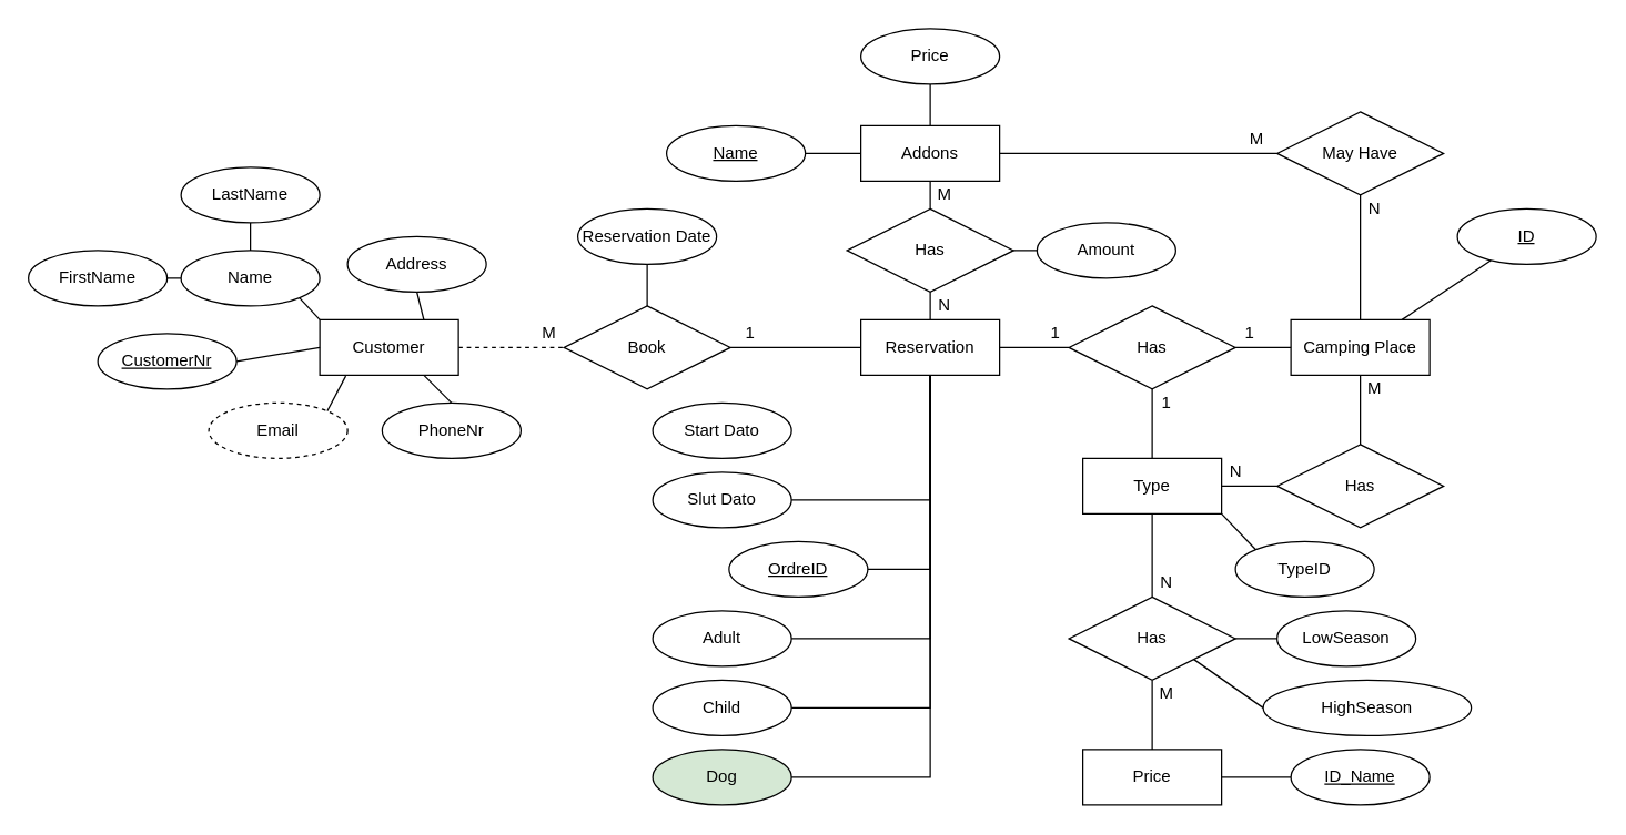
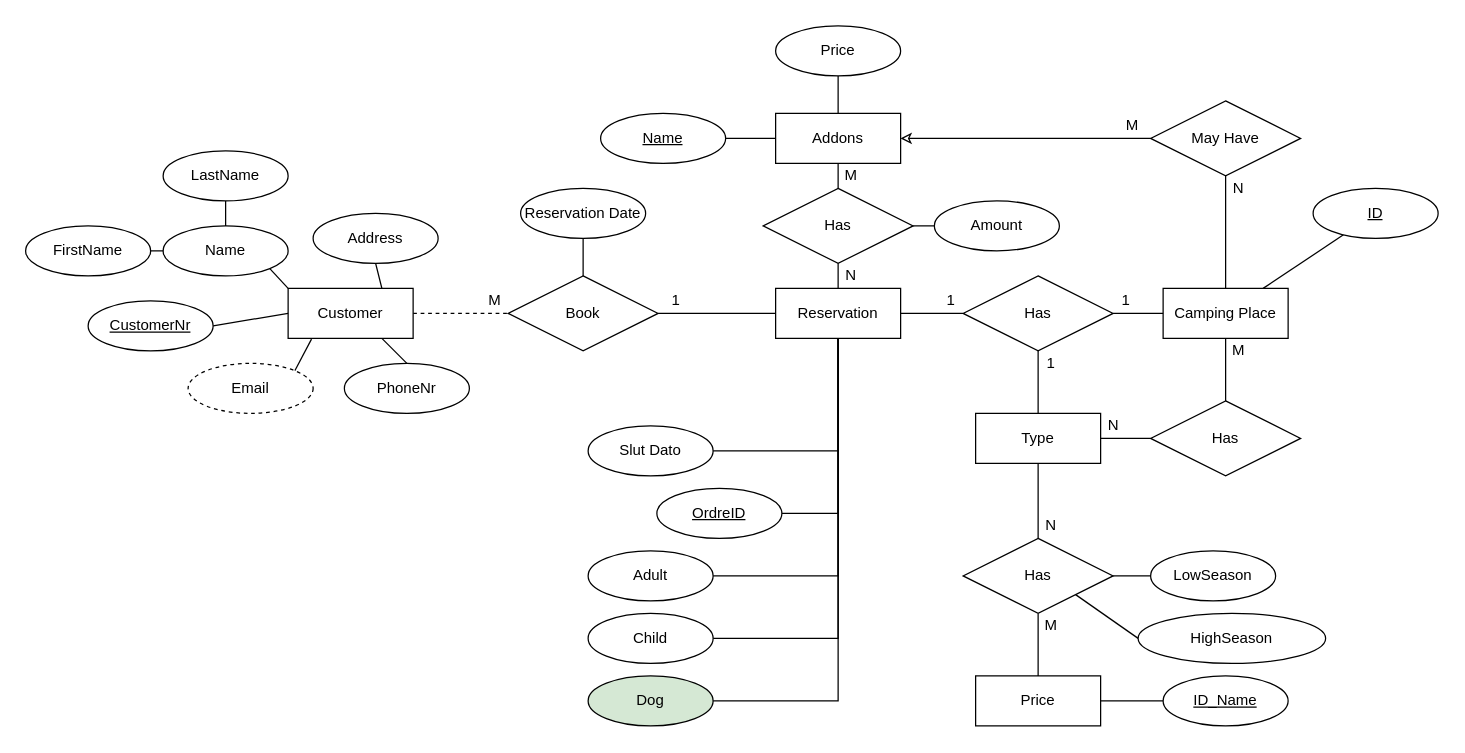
- <mxCell id="50" style="edgeStyle=none;rounded=0;orthogonalLoop=1;jettySize=auto;html=1;exitX=0;exitY=0.5;exitDx=0;exitDy=0;entryX=1;entryY=0.5;entryDx=0;entryDy=0;endArrow=none;endFill=0;" parent="1" source="51" target="36" edge="1"><mxGeometry relative="1" as="geometry" /></mxCell>
+ <mxCell id="50" style="edgeStyle=none;rounded=0;orthogonalLoop=1;jettySize=auto;html=1;exitX=0;exitY=0.5;exitDx=0;exitDy=0;entryX=1;entryY=0.5;entryDx=0;entryDy=0;endArrow=classic;endFill=0;" parent="1" source="51" target="36" edge="1"><mxGeometry relative="1" as="geometry" /></mxCell>
- <mxCell id="33" value="Start Dato" style="ellipse;whiteSpace=wrap;html=1;align=center;" parent="1" vertex="1"><mxGeometry x="470" y="290" width="100" height="40" as="geometry" /></mxCell>
- <mxCell id="75" style="rounded=0;orthogonalLoop=1;jettySize=auto;html=1;exitX=0;exitY=0;exitDx=0;exitDy=0;entryX=1;entryY=1;entryDx=0;entryDy=0;endArrow=none;endFill=0;" edge="1" parent="1" source="76" target="73"><mxGeometry relative="1" as="geometry" /></mxCell>
- <mxCell id="76" value="TypeID" style="ellipse;whiteSpace=wrap;html=1;align=center;" parent="1" vertex="1"><mxGeometry x="890" y="390" width="100" height="40" as="geometry" /></mxCell>
